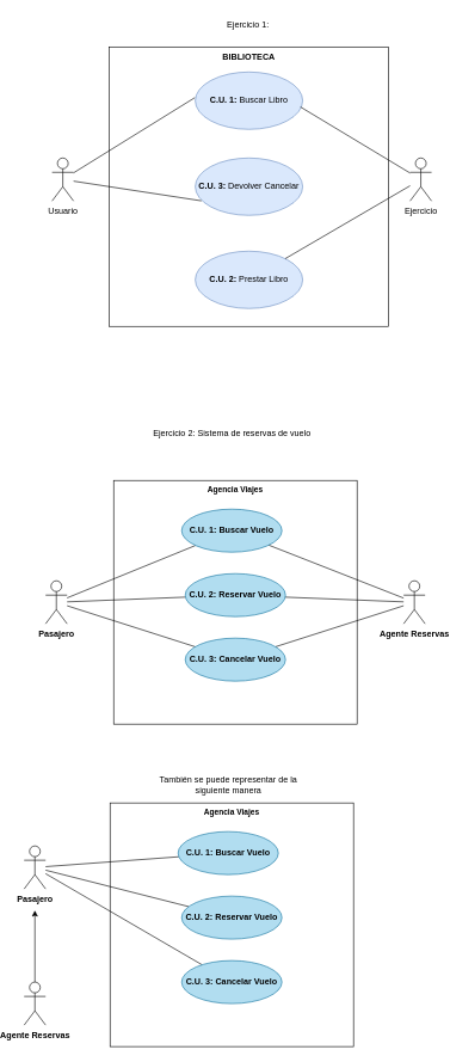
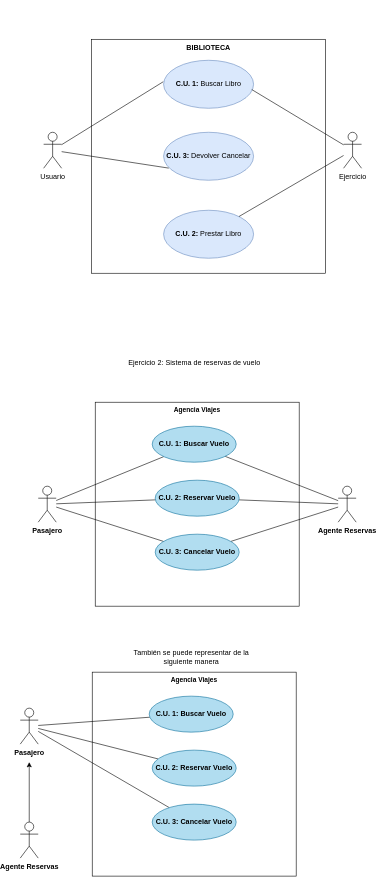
- <mxCell id="14" value="Ejercicio 1:&amp;nbsp;" style="text;html=1;strokeColor=none;fillColor=none;align=center;verticalAlign=middle;whiteSpace=wrap;rounded=0;" vertex="1" parent="1"><mxGeometry x="211.5" y="20" width="245" height="30" as="geometry" /></mxCell>
